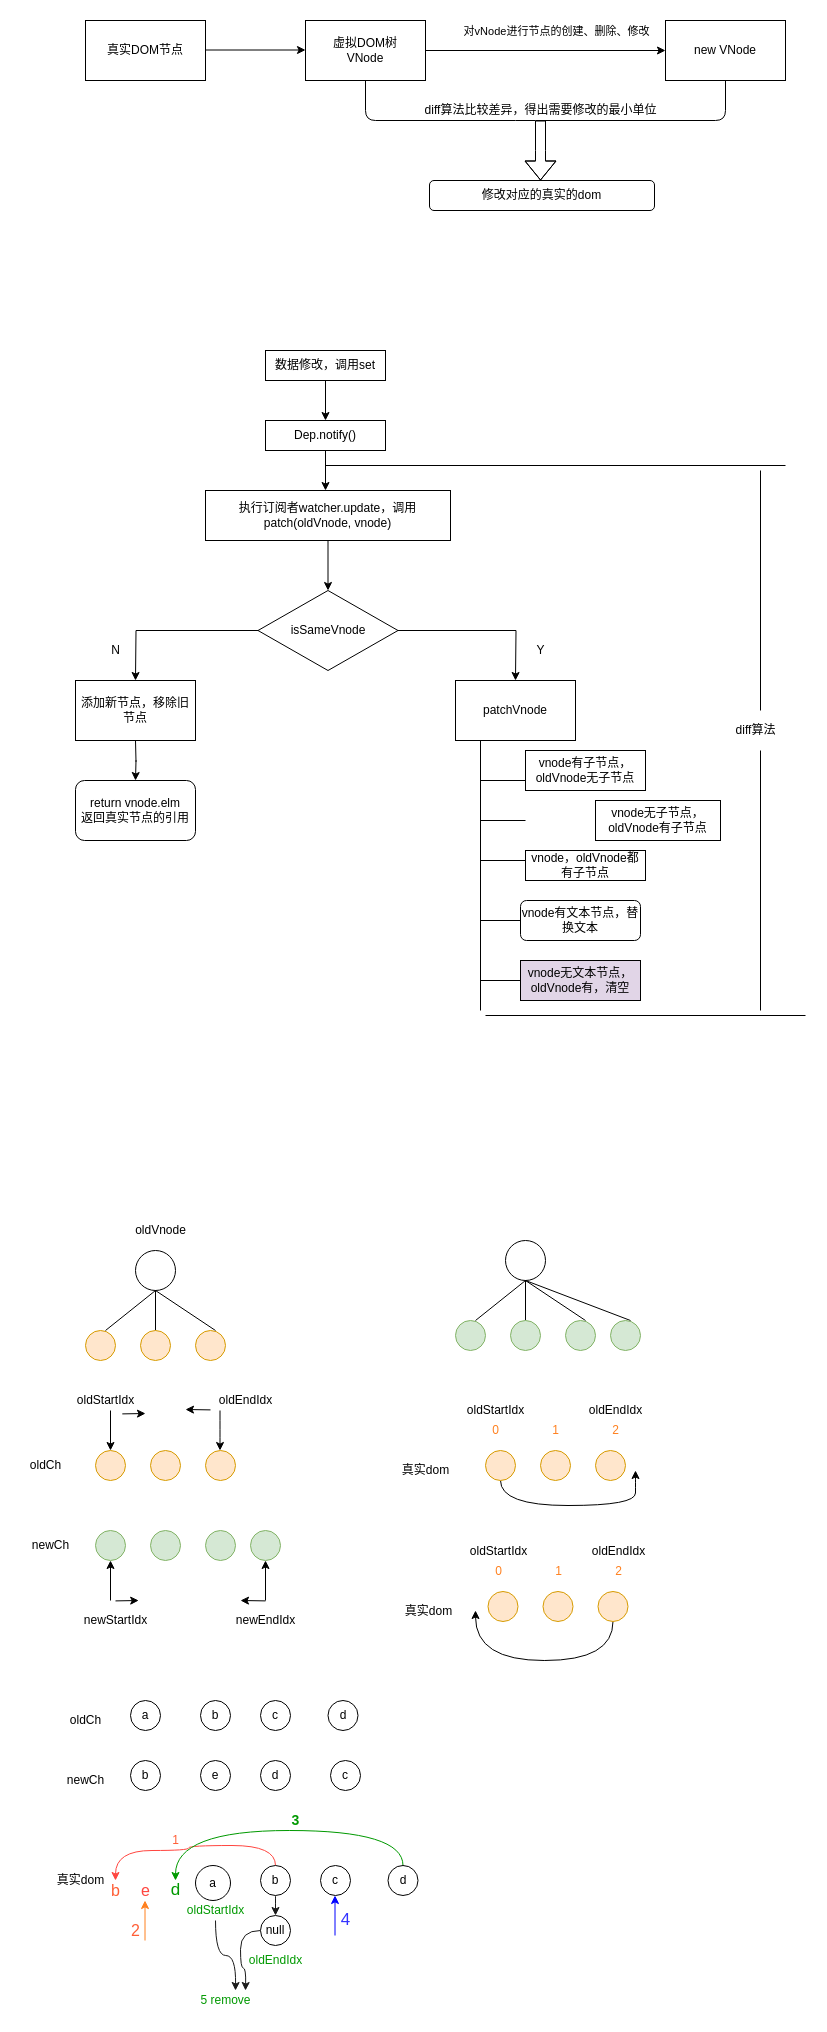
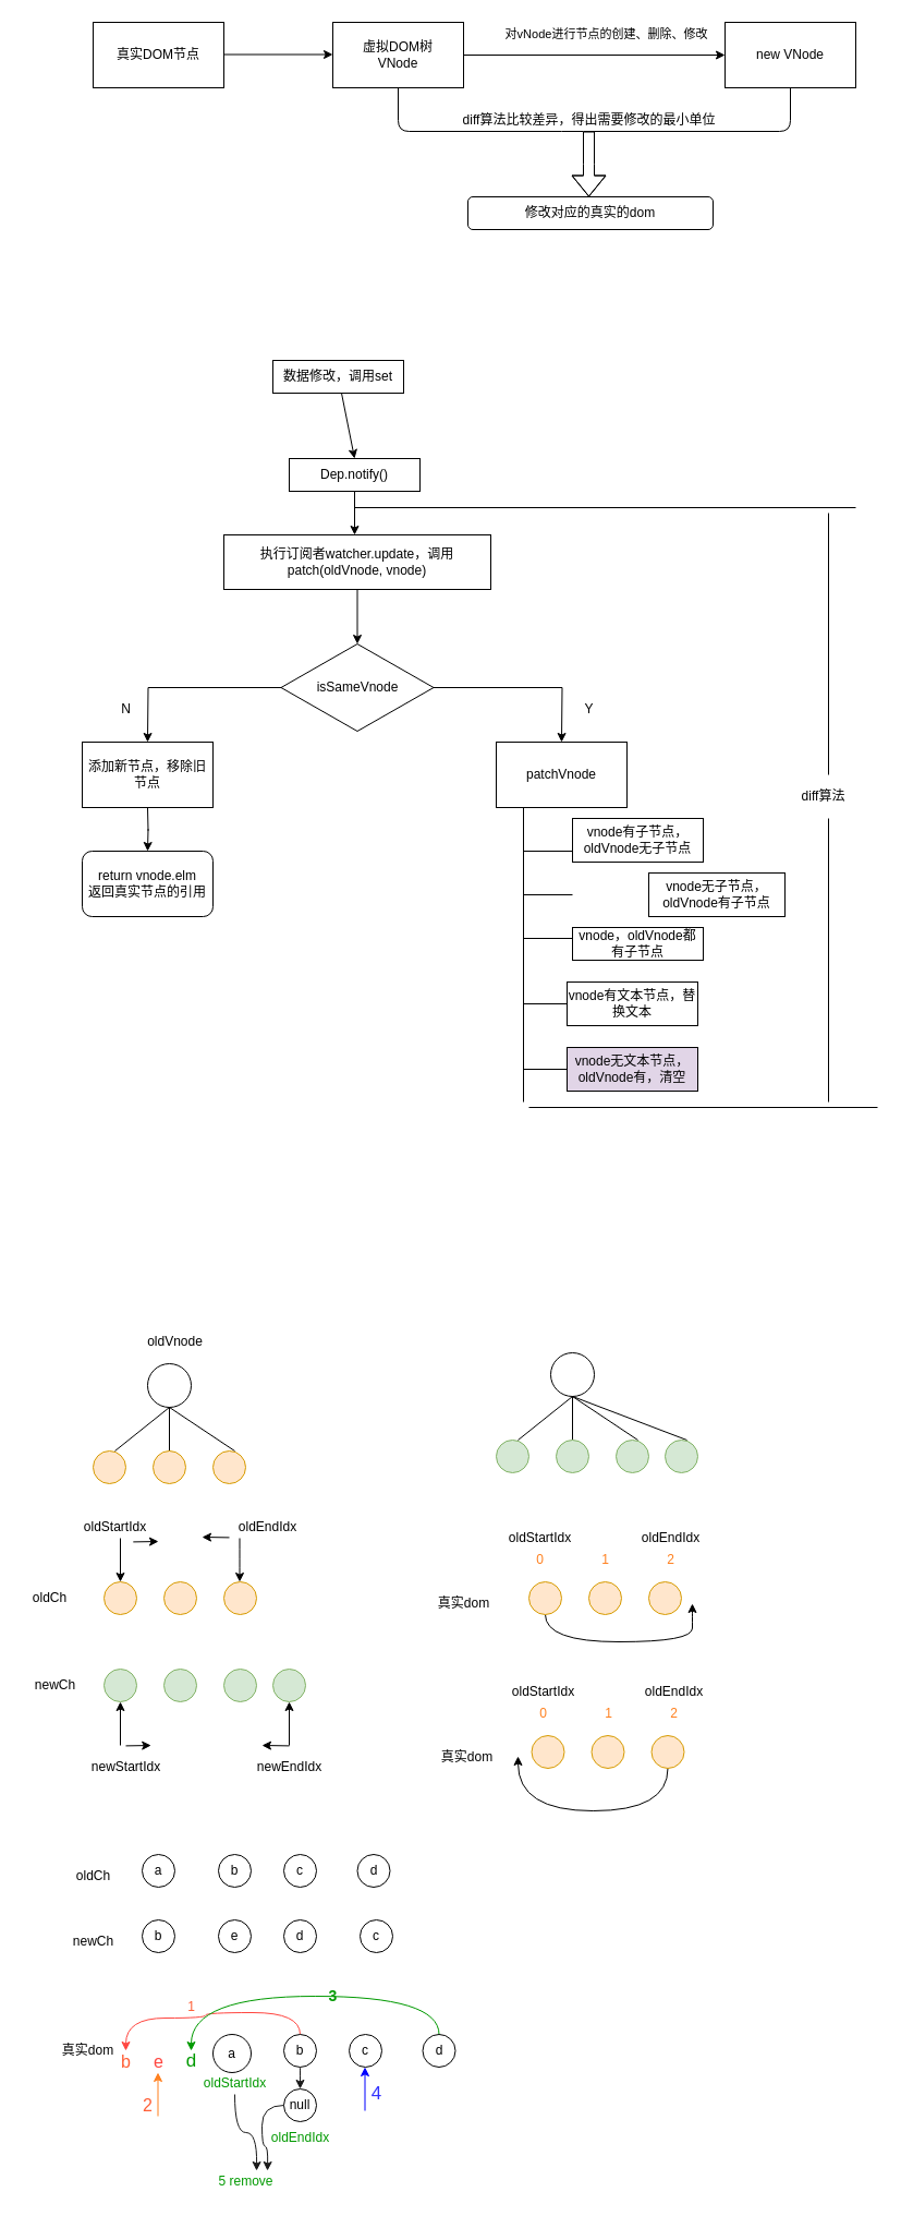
- <mxCell id="15" value="数据修改，调用set" style="rounded=0;whiteSpace=wrap;html=1;" vertex="1" parent="1"><mxGeometry x="265" y="350" width="120" height="30" as="geometry" /></mxCell>
+ <mxCell id="15" value="数据修改，调用set" style="rounded=0;whiteSpace=wrap;html=1;" vertex="1" parent="1"><mxGeometry x="250" y="330" width="120" height="30" as="geometry" /></mxCell>
- <mxCell id="36" value="vnode有文本节点，替换文本" style="whiteSpace=wrap;html=1;strokeWidth=1;rounded=1;" vertex="1" parent="1"><mxGeometry x="520" y="900" width="120" height="40" as="geometry" /></mxCell>
+ <mxCell id="36" value="vnode有文本节点，替换文本" style="rounded=0;whiteSpace=wrap;html=1;strokeWidth=1;" vertex="1" parent="1"><mxGeometry x="520" y="900" width="120" height="40" as="geometry" /></mxCell>
- <mxCell id="126" value="3" style="text;html=1;align=center;verticalAlign=middle;resizable=0;points=[];autosize=1;fontSize=14;fontStyle=1;fontColor=#009900;" vertex="1" parent="1"><mxGeometry x="285" y="1810" width="20" height="20" as="geometry" /></mxCell>
+ <mxCell id="126" value="3" style="text;html=1;align=center;verticalAlign=middle;resizable=0;points=[];autosize=1;fontSize=14;fontStyle=1;fontColor=#009900;" vertex="1" parent="1"><mxGeometry x="295" y="1820" width="20" height="20" as="geometry" /></mxCell>
